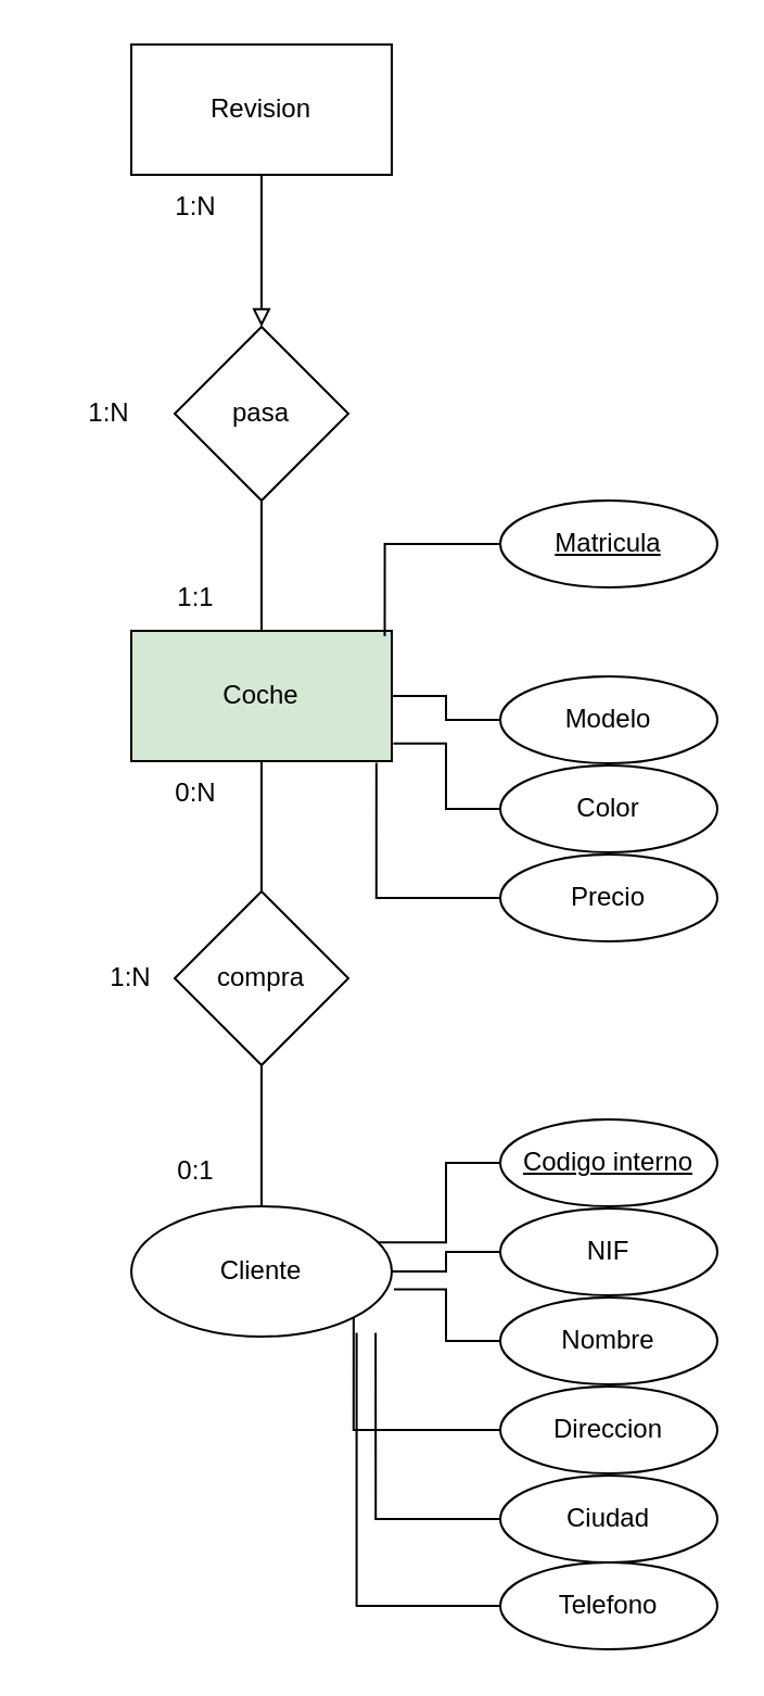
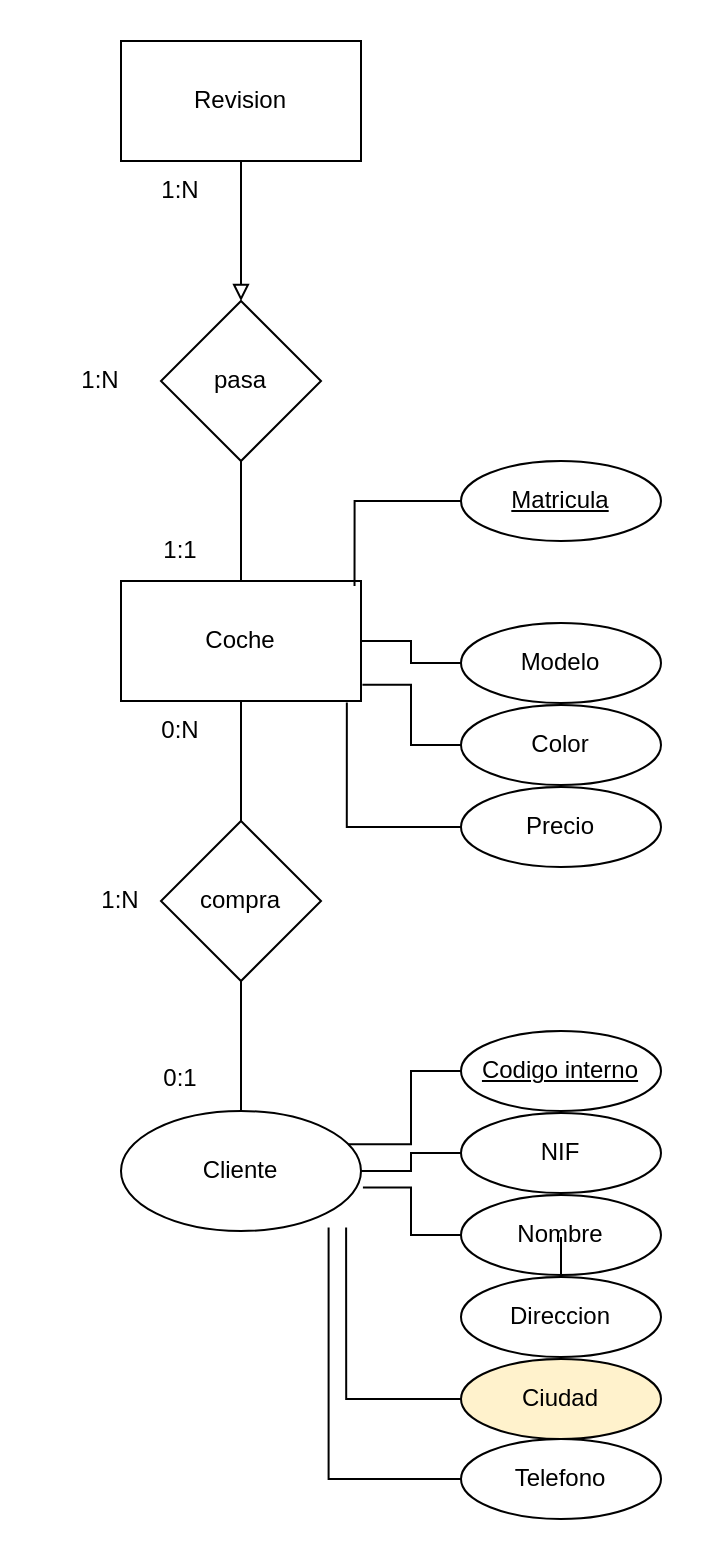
- <mxCell id="4" value="Coche" style="rounded=0;whiteSpace=wrap;html=1;fillColor=#d5e8d4;" vertex="1" parent="1"><mxGeometry x="60" y="290" width="120" height="60" as="geometry" /></mxCell>
+ <mxCell id="4" value="Coche" style="rounded=0;whiteSpace=wrap;html=1;" vertex="1" parent="1"><mxGeometry x="60" y="290" width="120" height="60" as="geometry" /></mxCell>
- <mxCell id="17" style="edgeStyle=orthogonalEdgeStyle;rounded=0;orthogonalLoop=1;jettySize=auto;html=1;entryX=1;entryY=1;entryDx=0;entryDy=0;endArrow=none;endFill=0;" edge="1" parent="1" source="18" target="2"><mxGeometry relative="1" as="geometry" /></mxCell>
+ <mxCell id="17" style="edgeStyle=orthogonalEdgeStyle;rounded=0;orthogonalLoop=1;jettySize=auto;html=1;endArrow=none;endFill=0;" edge="1" parent="1" source="18" target="16"><mxGeometry relative="1" as="geometry" /></mxCell>
- <mxCell id="19" value="Ciudad" style="ellipse;whiteSpace=wrap;html=1;align=center;" vertex="1" parent="1"><mxGeometry x="230" y="679" width="100" height="40" as="geometry" /></mxCell>
+ <mxCell id="19" value="Ciudad" style="ellipse;whiteSpace=wrap;html=1;align=center;fillColor=#fff2cc;" vertex="1" parent="1"><mxGeometry x="230" y="679" width="100" height="40" as="geometry" /></mxCell>
